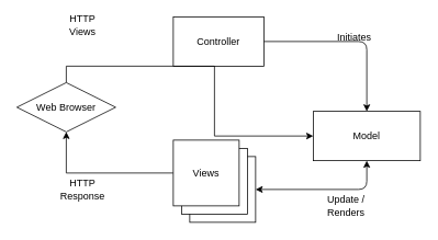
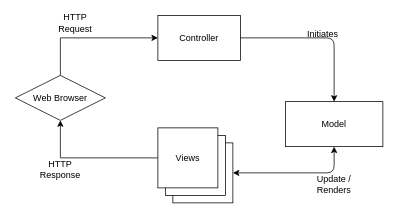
- <mxCell id="11" value="HTTP Views" style="text;html=1;strokeColor=none;fillColor=none;align=center;verticalAlign=middle;whiteSpace=wrap;rounded=0;" vertex="1" parent="1"><mxGeometry x="80" y="20" width="40" height="20" as="geometry" /></mxCell>
+ <mxCell id="11" value="HTTP Request" style="text;html=1;strokeColor=none;fillColor=none;align=center;verticalAlign=middle;whiteSpace=wrap;rounded=0;" vertex="1" parent="1"><mxGeometry x="80" y="20" width="40" height="20" as="geometry" /></mxCell>
- <mxCell id="8" value="" style="edgeStyle=orthogonalEdgeStyle;rounded=0;orthogonalLoop=1;jettySize=auto;html=1;exitX=0.5;exitY=0;exitDx=0;exitDy=0;" edge="1" parent="1" source="9" target="7"><mxGeometry relative="1" as="geometry"><mxPoint x="80" y="20" as="targetPoint" /></mxGeometry></mxCell>
+ <mxCell id="8" value="" style="edgeStyle=orthogonalEdgeStyle;rounded=0;orthogonalLoop=1;jettySize=auto;html=1;entryX=0;entryY=0.5;entryDx=0;entryDy=0;exitX=0.5;exitY=0;exitDx=0;exitDy=0;" edge="1" parent="1" source="9" target="2"><mxGeometry relative="1" as="geometry"><mxPoint x="80" y="20" as="targetPoint" /></mxGeometry></mxCell>
- <mxCell id="12" value="HTTP&lt;br&gt;Response" style="text;html=1;strokeColor=none;fillColor=none;align=center;verticalAlign=middle;whiteSpace=wrap;rounded=0;" vertex="1" parent="1"><mxGeometry x="80" y="220" width="40" height="20" as="geometry" /></mxCell>
+ <mxCell id="12" value="HTTP&lt;br&gt;Response" style="text;html=1;strokeColor=none;fillColor=none;align=center;verticalAlign=middle;whiteSpace=wrap;rounded=0;" vertex="1" parent="1"><mxGeometry x="60" y="215" width="40" height="20" as="geometry" /></mxCell>
- <mxCell id="14" value="Update / &lt;br&gt;Renders" style="text;html=1;strokeColor=none;fillColor=none;align=center;verticalAlign=middle;whiteSpace=wrap;rounded=0;" vertex="1" parent="1"><mxGeometry x="400" y="240" width="40" height="20" as="geometry" /></mxCell>
+ <mxCell id="14" value="Update / &lt;br&gt;Renders" style="text;html=1;strokeColor=none;fillColor=none;align=center;verticalAlign=middle;whiteSpace=wrap;rounded=0;" vertex="1" parent="1"><mxGeometry x="425" y="235" width="40" height="20" as="geometry" /></mxCell>
